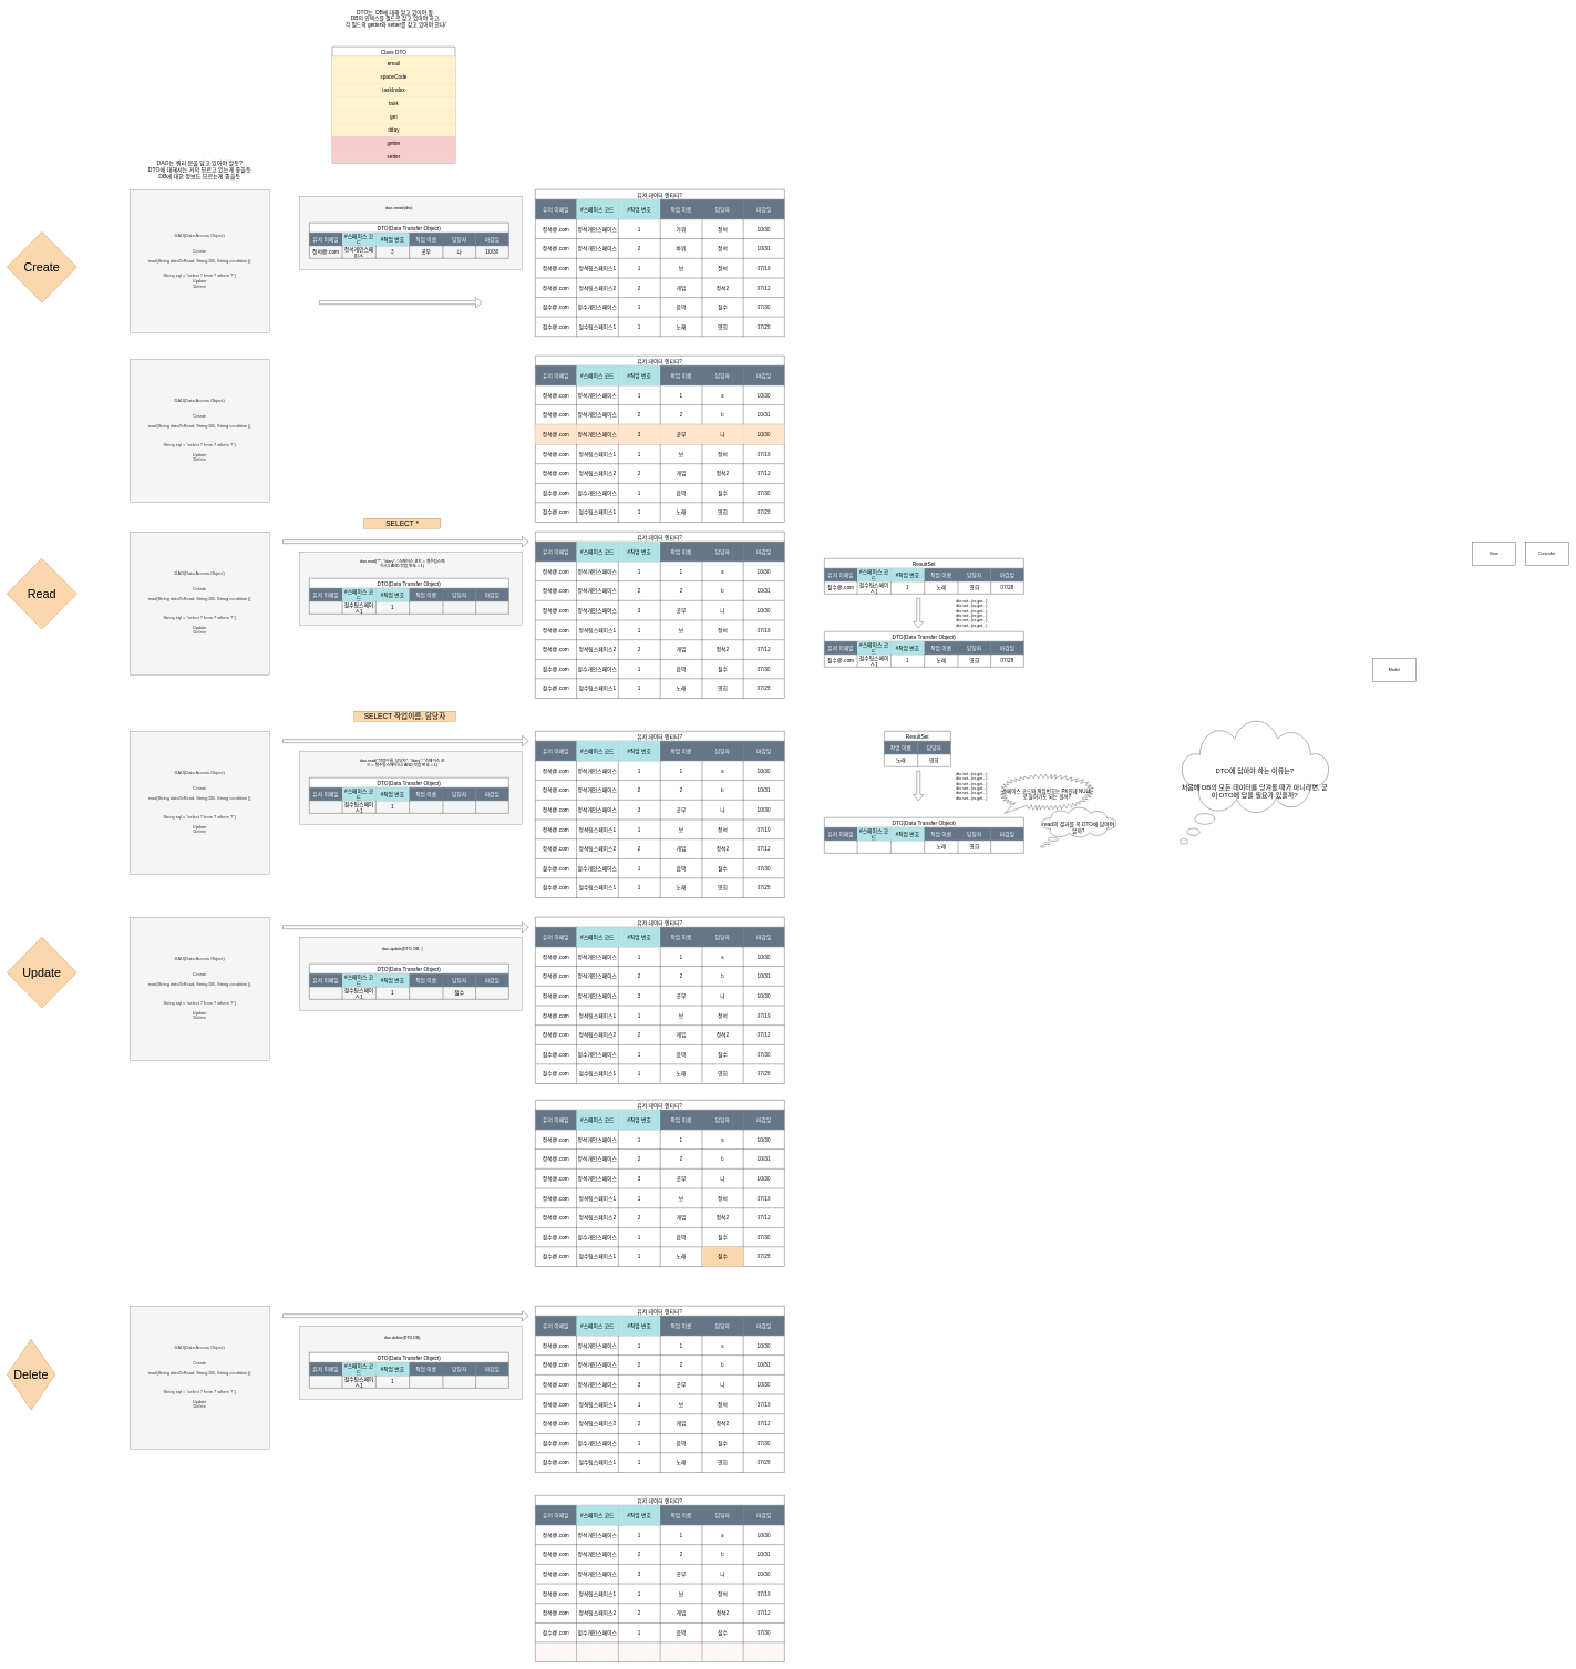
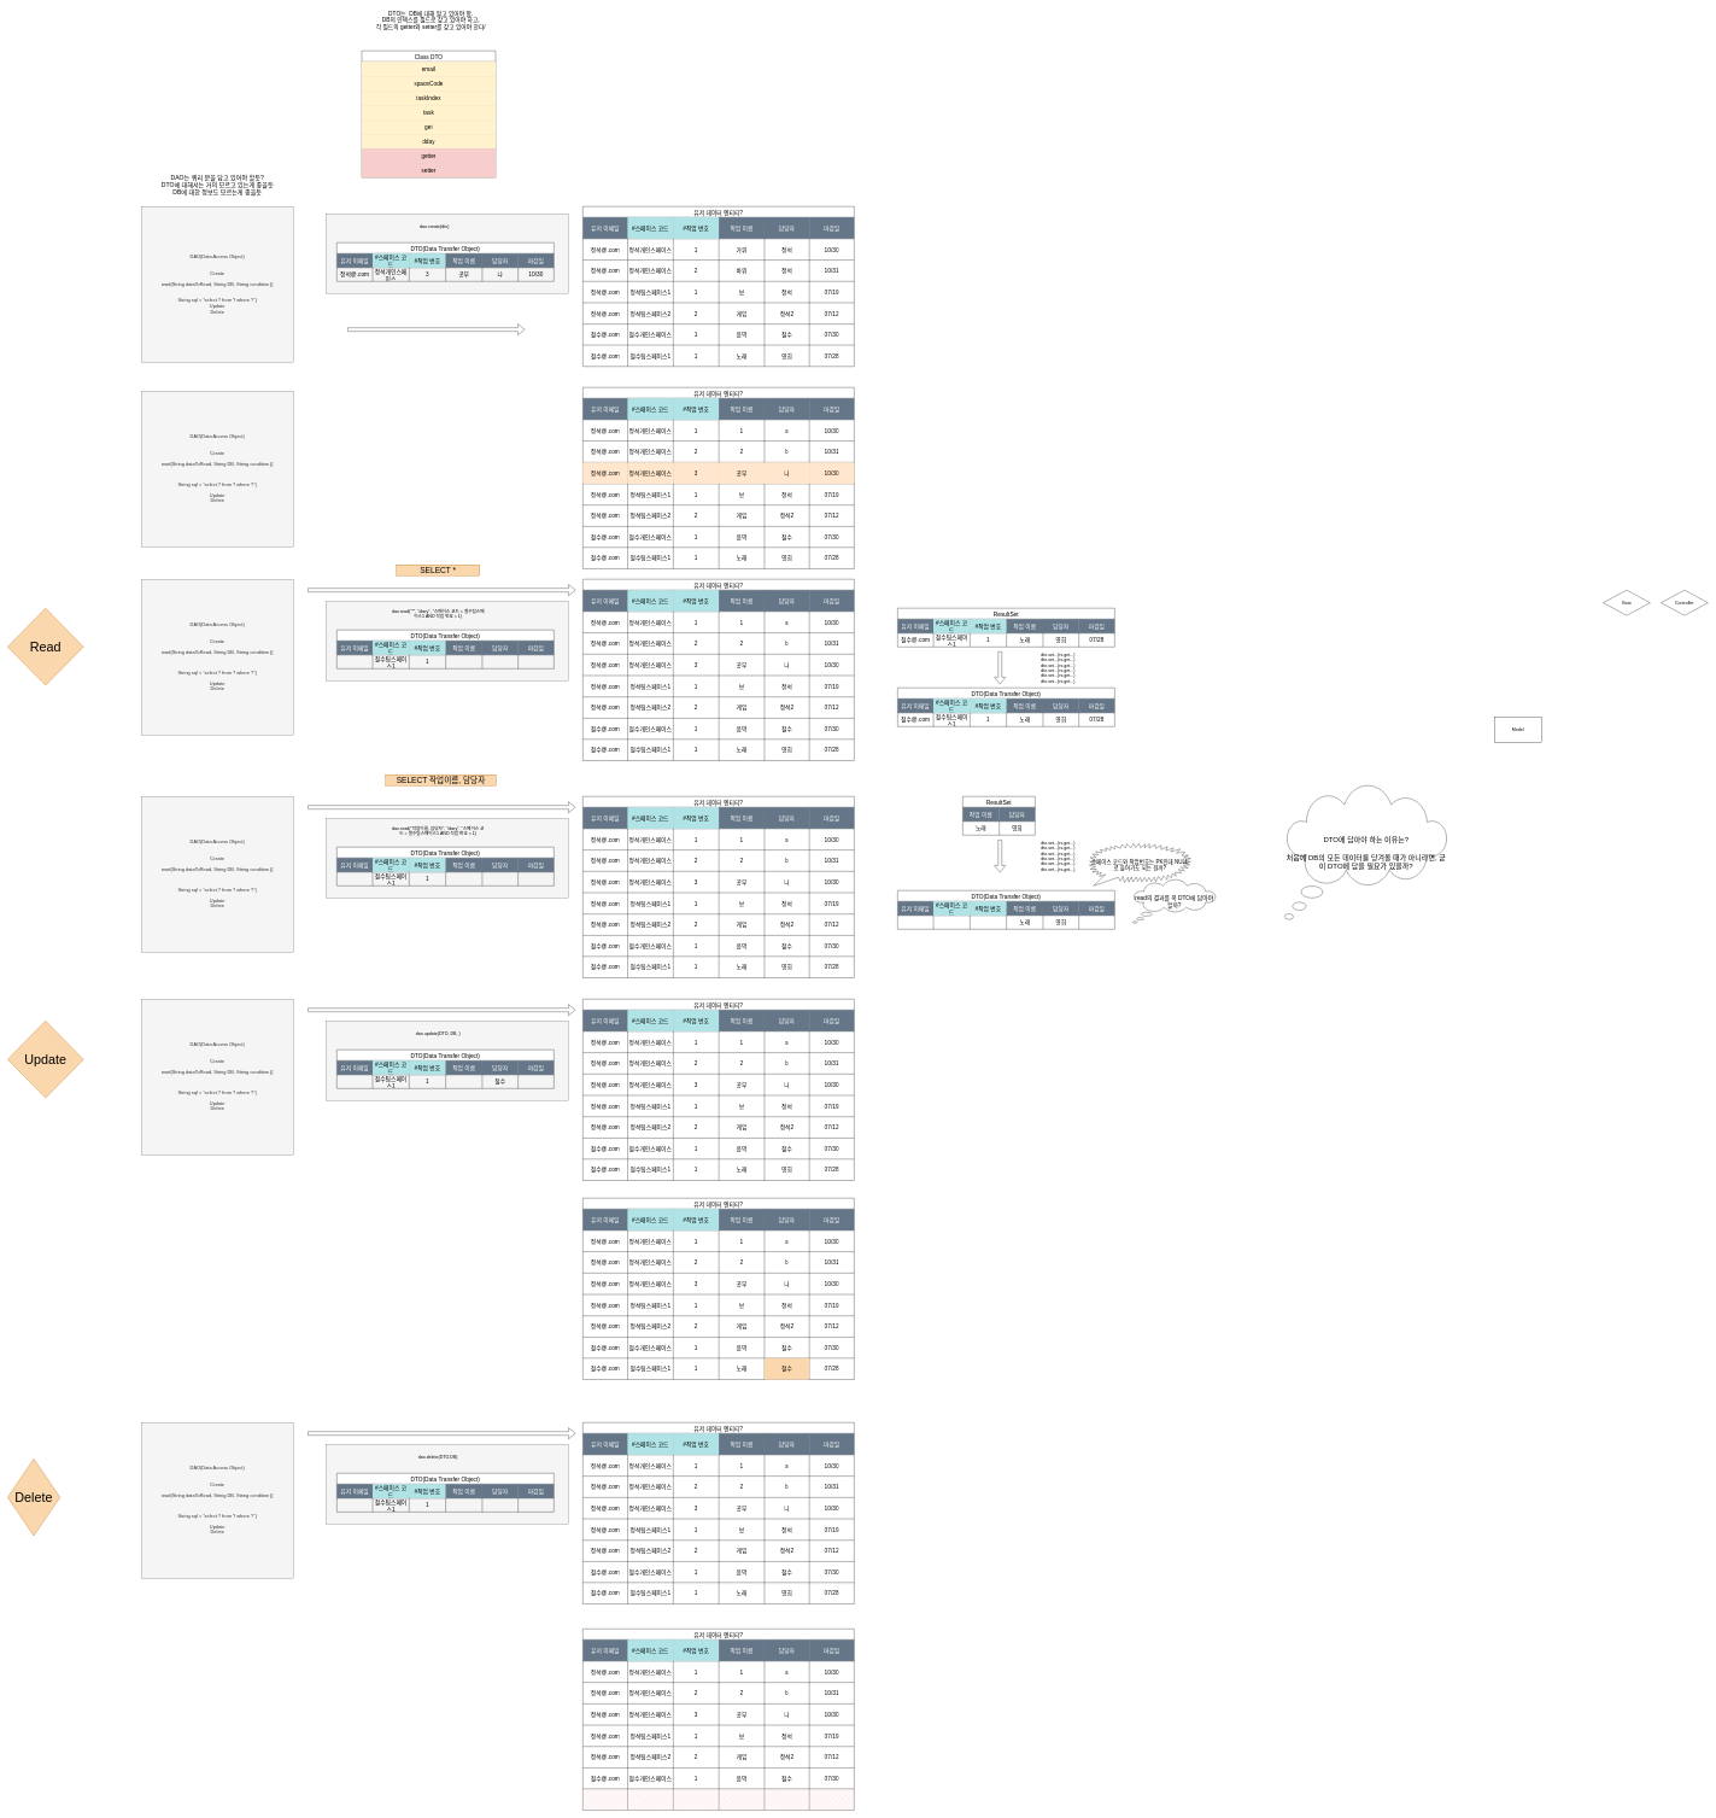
- <mxCell id="513" value="Create" style="rhombus;whiteSpace=wrap;html=1;fontSize=36;fillColor=#fad7ac;strokeColor=#b46504;" vertex="1" parent="1"><mxGeometry x="20" y="697" width="210" height="213" as="geometry" /></mxCell>
- <mxCell id="257" value="View" style="rounded=0;whiteSpace=wrap;html=1;" vertex="1" parent="1"><mxGeometry x="4430" y="1630" width="130" height="70" as="geometry" /></mxCell>
+ <mxCell id="257" value="View" style="rhombus;whiteSpace=wrap;html=1;" vertex="1" parent="1"><mxGeometry x="4430" y="1630" width="130" height="70" as="geometry" /></mxCell>
- <mxCell id="258" value="Controller" style="rounded=0;whiteSpace=wrap;html=1;" vertex="1" parent="1"><mxGeometry x="4590" y="1630" width="130" height="70" as="geometry" /></mxCell>
+ <mxCell id="258" value="Controller" style="rhombus;whiteSpace=wrap;html=1;" vertex="1" parent="1"><mxGeometry x="4590" y="1630" width="130" height="70" as="geometry" /></mxCell>
